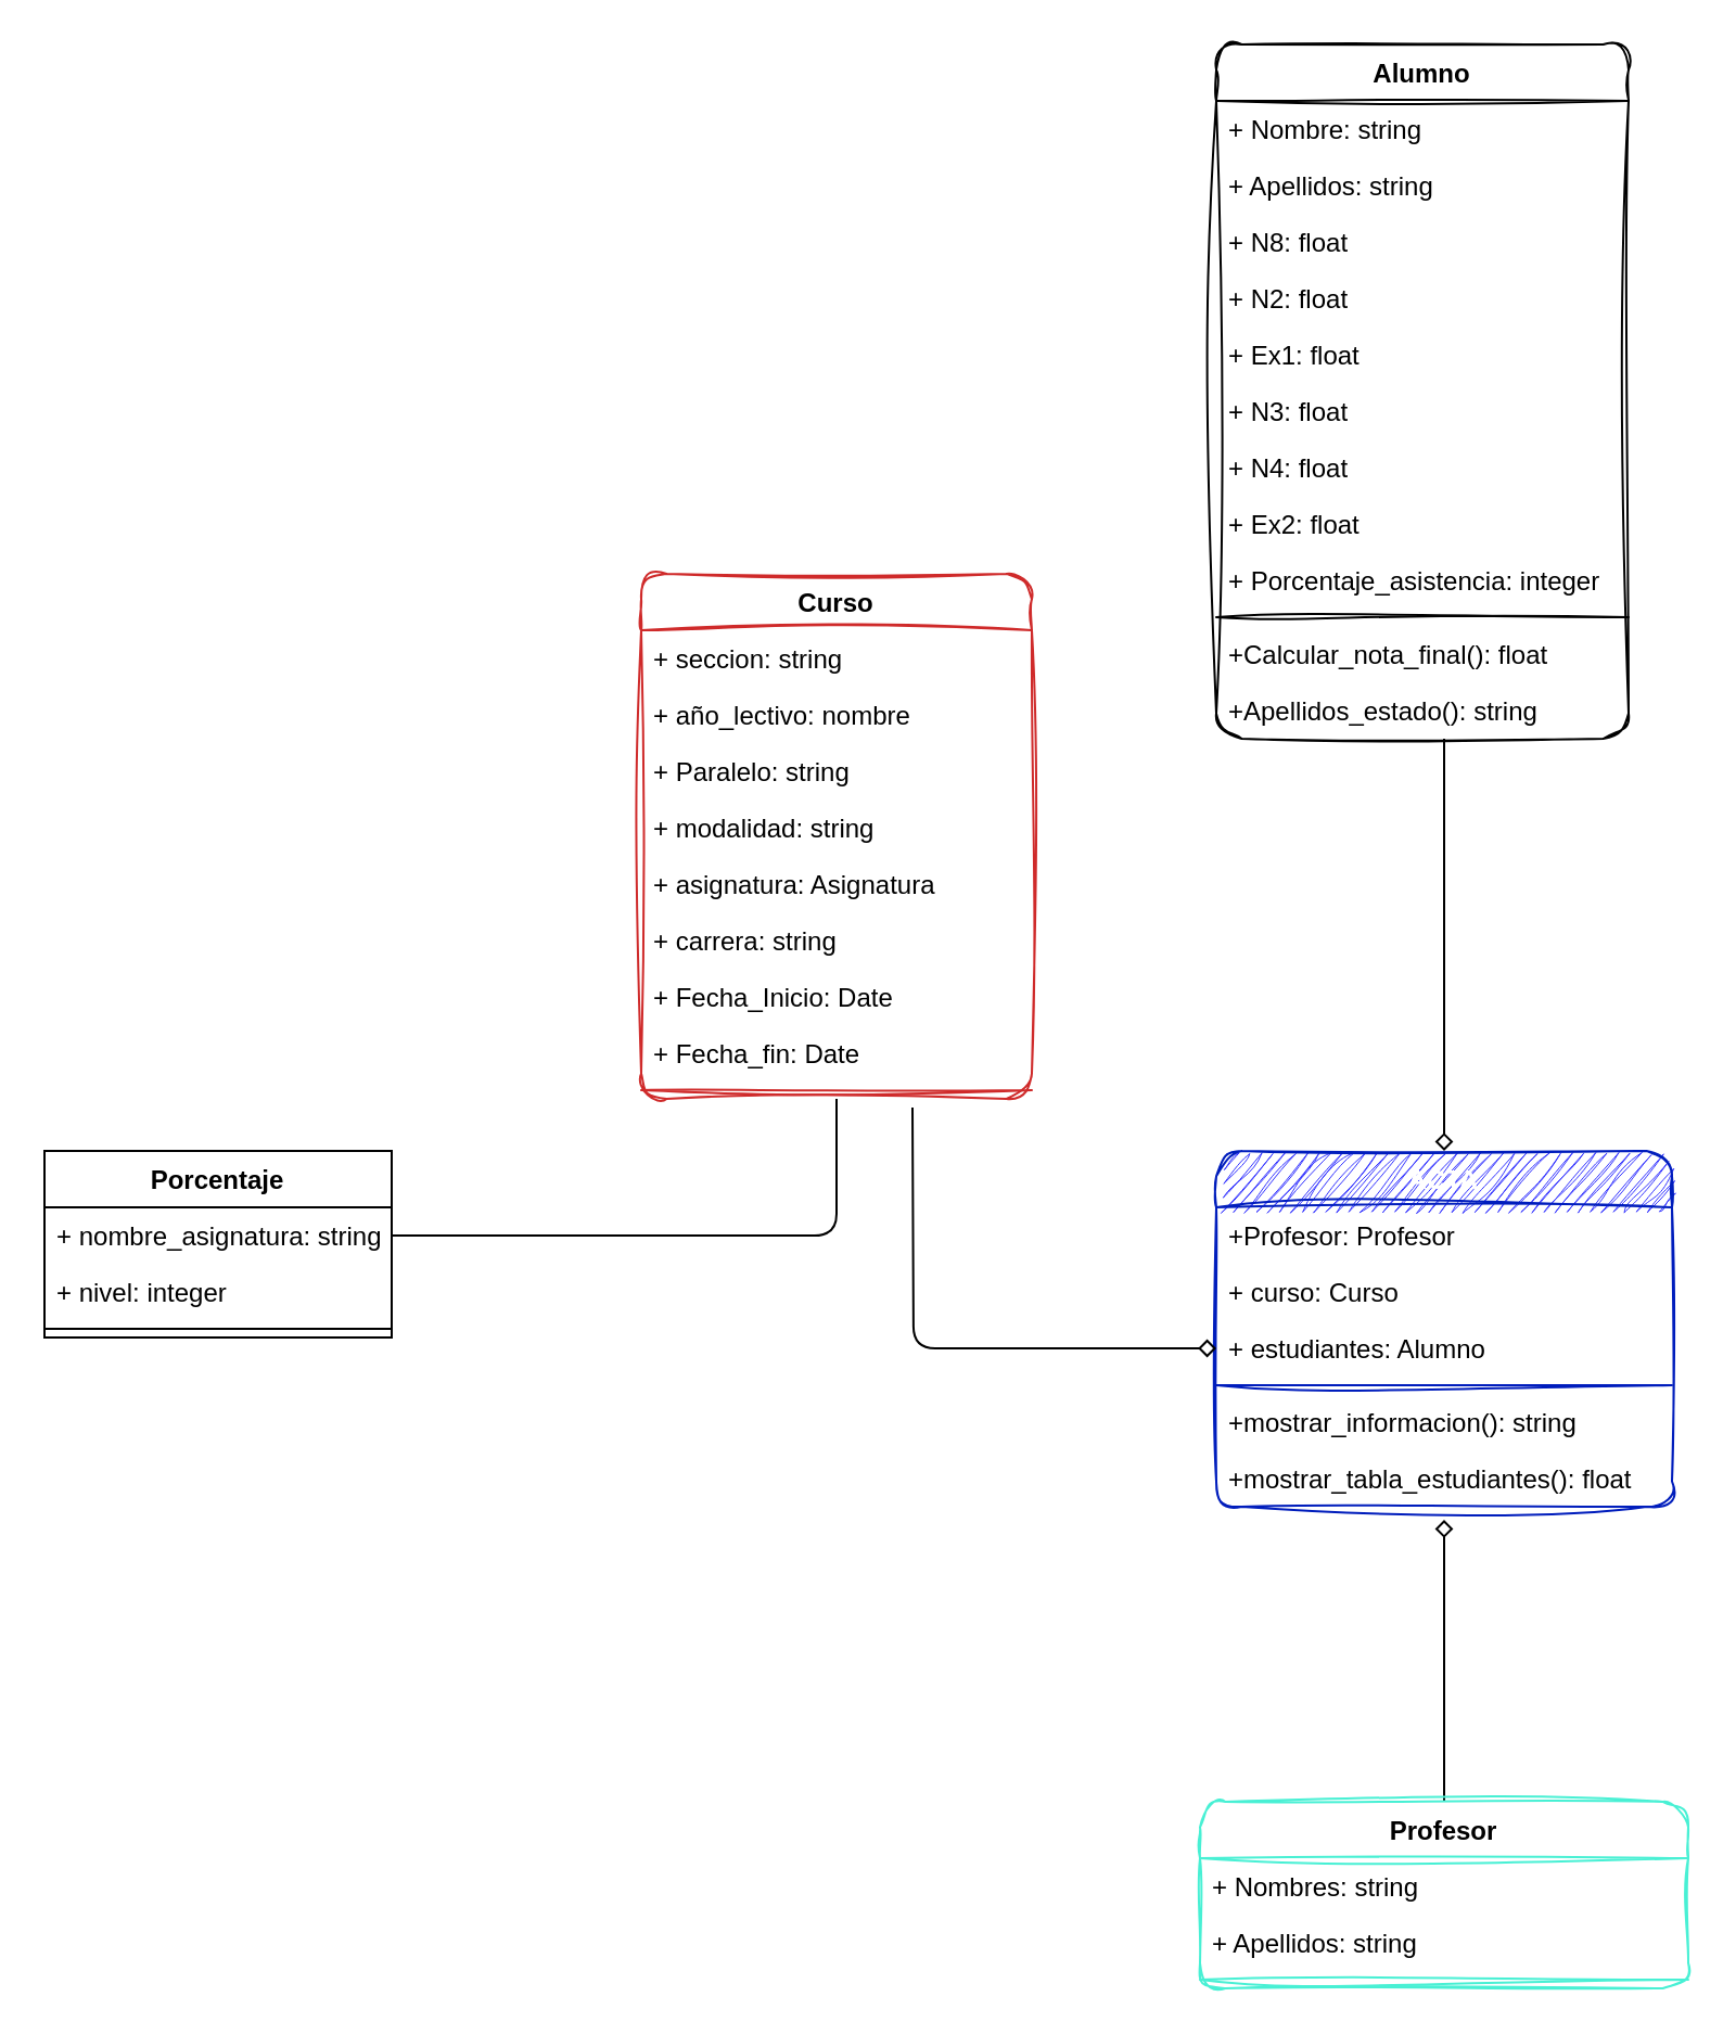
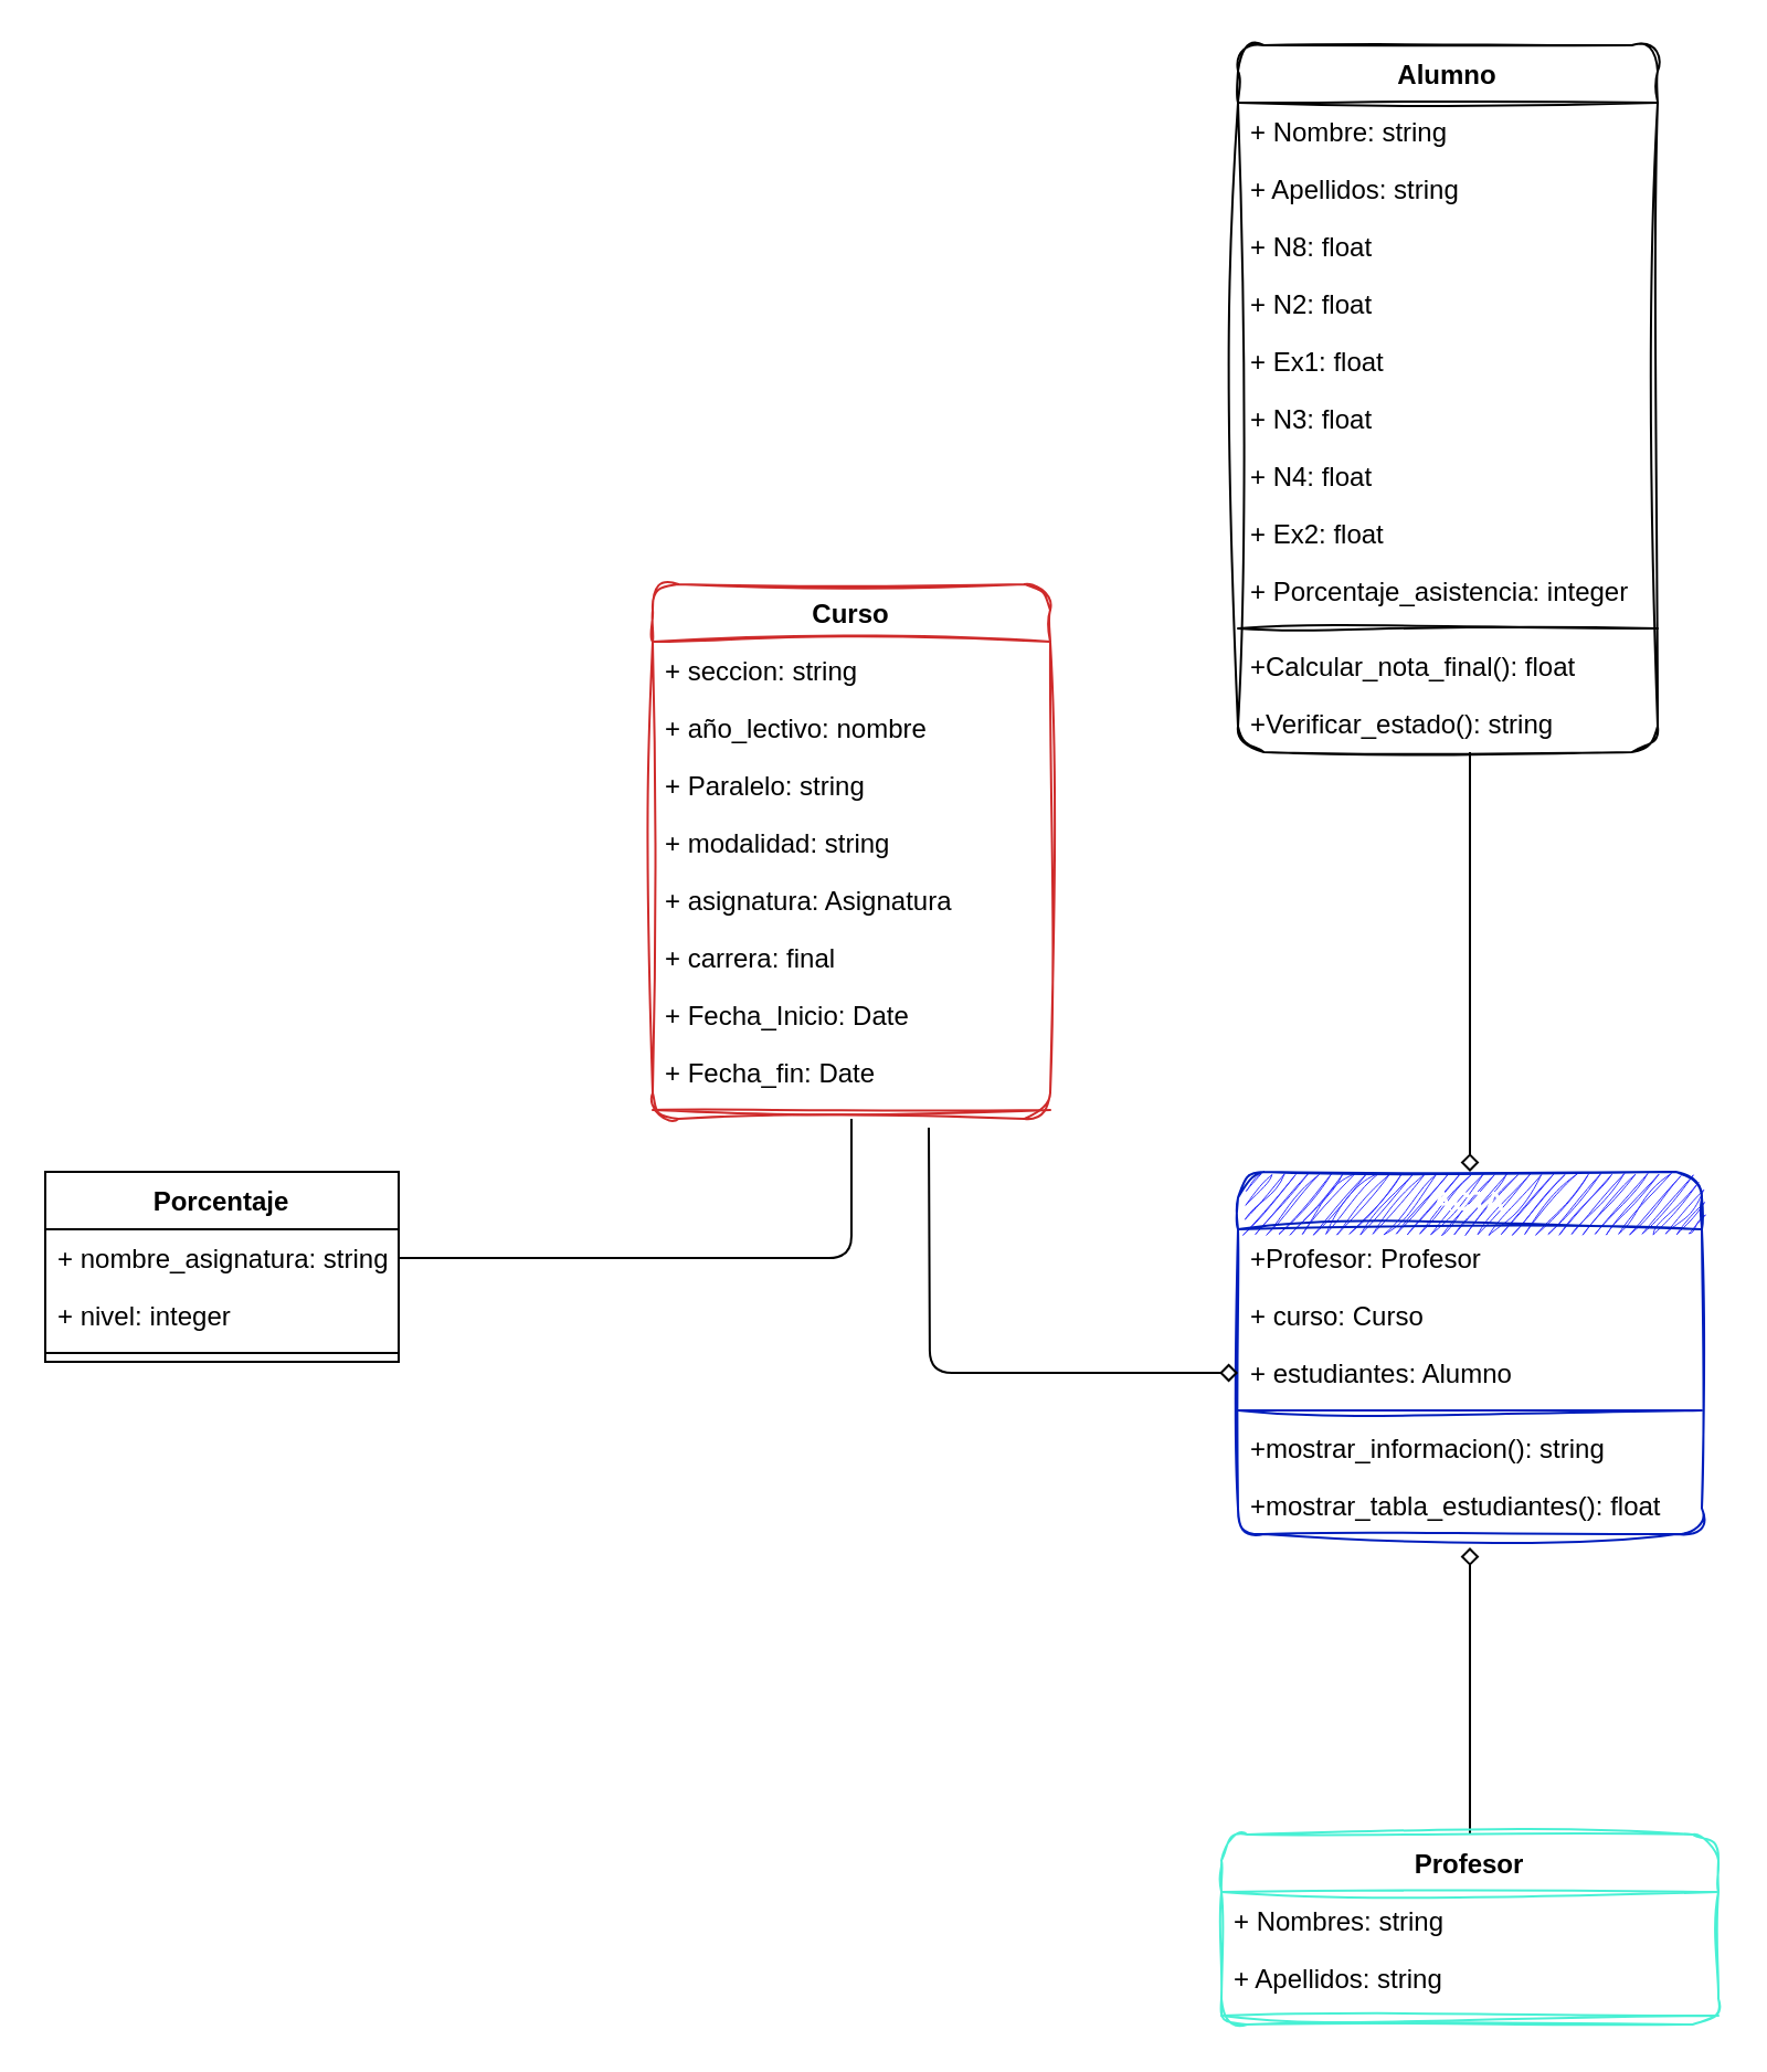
- <mxCell id="37" value="+Apellidos_estado(): string" style="text;strokeColor=none;fillColor=none;align=left;verticalAlign=top;spacingLeft=4;spacingRight=4;overflow=hidden;rotatable=0;points=[[0,0.5],[1,0.5]];portConstraint=eastwest;rounded=1;sketch=1;curveFitting=1;jiggle=2;" vertex="1" parent="25"><mxGeometry y="294" width="190" height="26" as="geometry" /></mxCell>
+ <mxCell id="37" value="+Verificar_estado(): string" style="text;strokeColor=none;fillColor=none;align=left;verticalAlign=top;spacingLeft=4;spacingRight=4;overflow=hidden;rotatable=0;points=[[0,0.5],[1,0.5]];portConstraint=eastwest;rounded=1;sketch=1;curveFitting=1;jiggle=2;" vertex="1" parent="25"><mxGeometry y="294" width="190" height="26" as="geometry" /></mxCell>
- <mxCell id="13" value="+ carrera: string" style="text;strokeColor=none;fillColor=none;align=left;verticalAlign=top;spacingLeft=4;spacingRight=4;overflow=hidden;rotatable=0;points=[[0,0.5],[1,0.5]];portConstraint=eastwest;rounded=1;sketch=1;curveFitting=1;jiggle=2;" vertex="1" parent="7"><mxGeometry y="156" width="180" height="26" as="geometry" /></mxCell>
+ <mxCell id="13" value="+ carrera: final" style="text;strokeColor=none;fillColor=none;align=left;verticalAlign=top;spacingLeft=4;spacingRight=4;overflow=hidden;rotatable=0;points=[[0,0.5],[1,0.5]];portConstraint=eastwest;rounded=1;sketch=1;curveFitting=1;jiggle=2;" vertex="1" parent="7"><mxGeometry y="156" width="180" height="26" as="geometry" /></mxCell>
